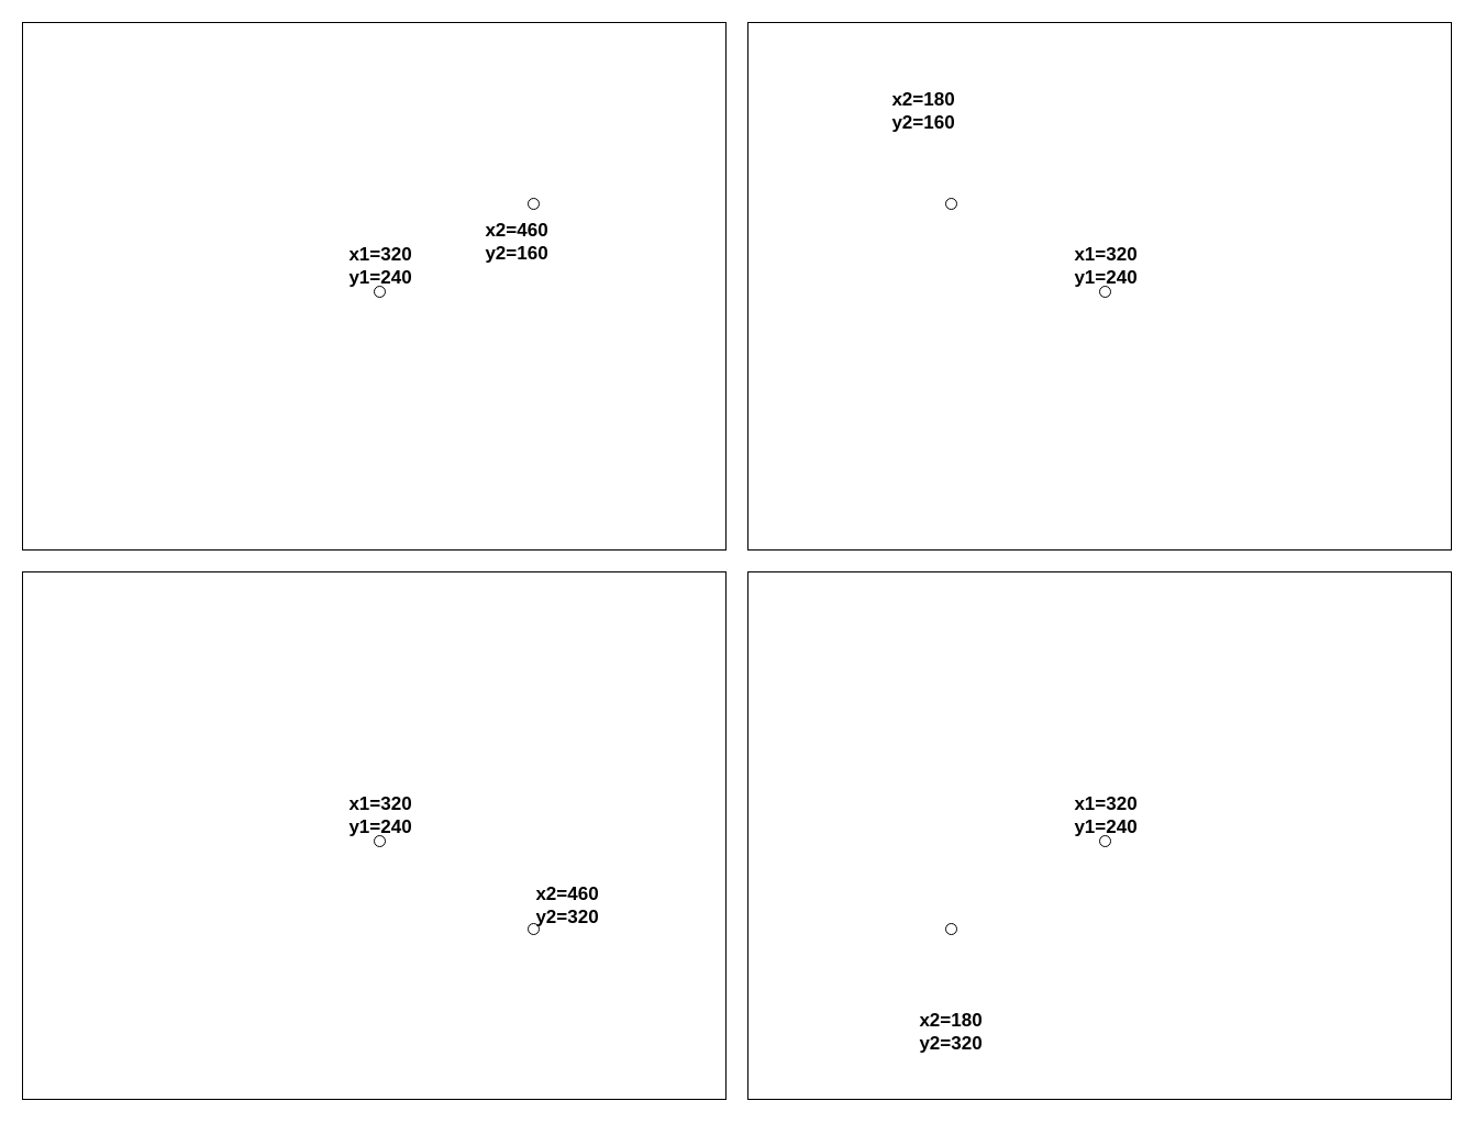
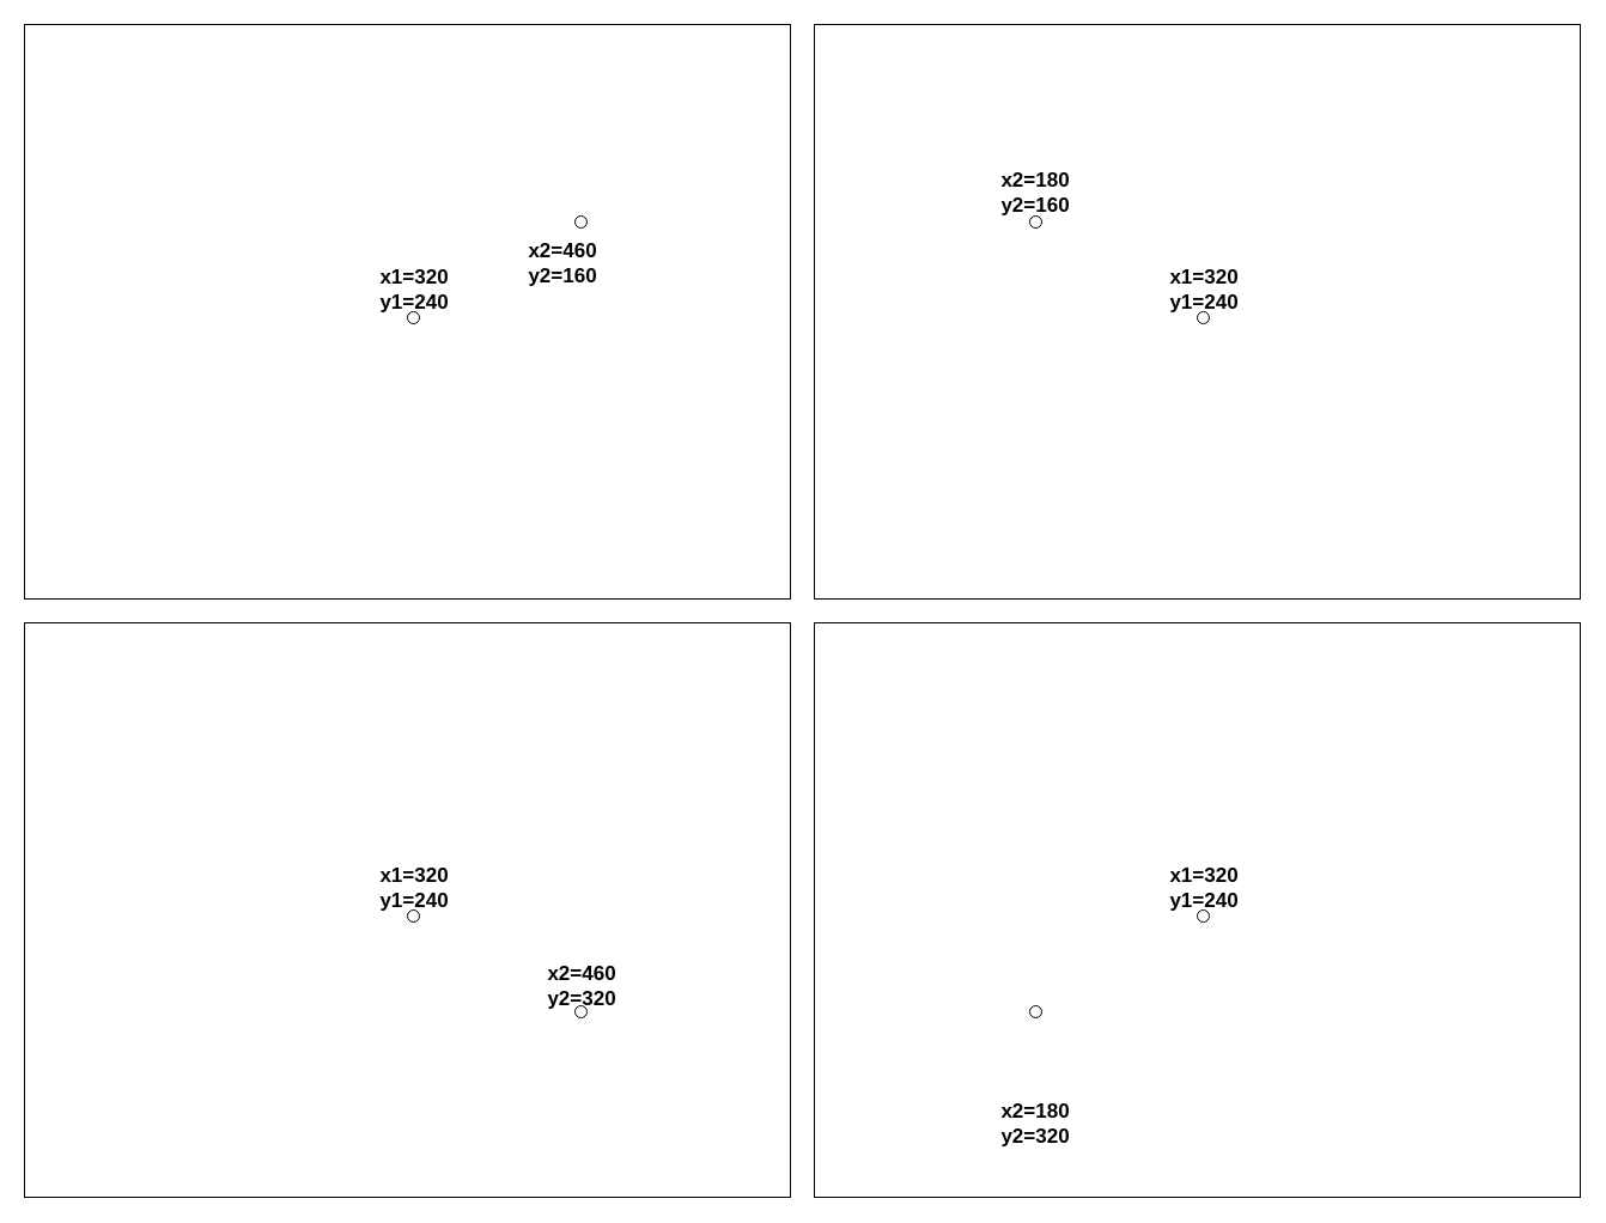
- <mxCell id="11" value="x2=180&lt;br style=&quot;font-size: 17px;&quot;&gt;y2=160" style="text;html=1;strokeColor=none;fillColor=none;align=center;verticalAlign=middle;whiteSpace=wrap;rounded=0;fontSize=17;fontStyle=1" vertex="1" parent="1"><mxGeometry x="820" y="91" width="40" height="20" as="geometry" /></mxCell>
+ <mxCell id="11" value="x2=180&lt;br style=&quot;font-size: 17px;&quot;&gt;y2=160" style="text;html=1;strokeColor=none;fillColor=none;align=center;verticalAlign=middle;whiteSpace=wrap;rounded=0;fontSize=17;fontStyle=1" vertex="1" parent="1"><mxGeometry x="845" y="151" width="40" height="20" as="geometry" /></mxCell>
- <mxCell id="16" value="x2=460&lt;br style=&quot;font-size: 17px;&quot;&gt;y2=320" style="text;html=1;strokeColor=none;fillColor=none;align=center;verticalAlign=middle;whiteSpace=wrap;rounded=0;fontSize=17;flipV=1;fontStyle=1" vertex="1" parent="1"><mxGeometry x="496" y="814" width="40" height="20" as="geometry" /></mxCell>
+ <mxCell id="16" value="x2=460&lt;br style=&quot;font-size: 17px;&quot;&gt;y2=320" style="text;html=1;strokeColor=none;fillColor=none;align=center;verticalAlign=middle;whiteSpace=wrap;rounded=0;fontSize=17;flipV=1;fontStyle=1" vertex="1" parent="1"><mxGeometry x="466" y="814" width="40" height="20" as="geometry" /></mxCell>
